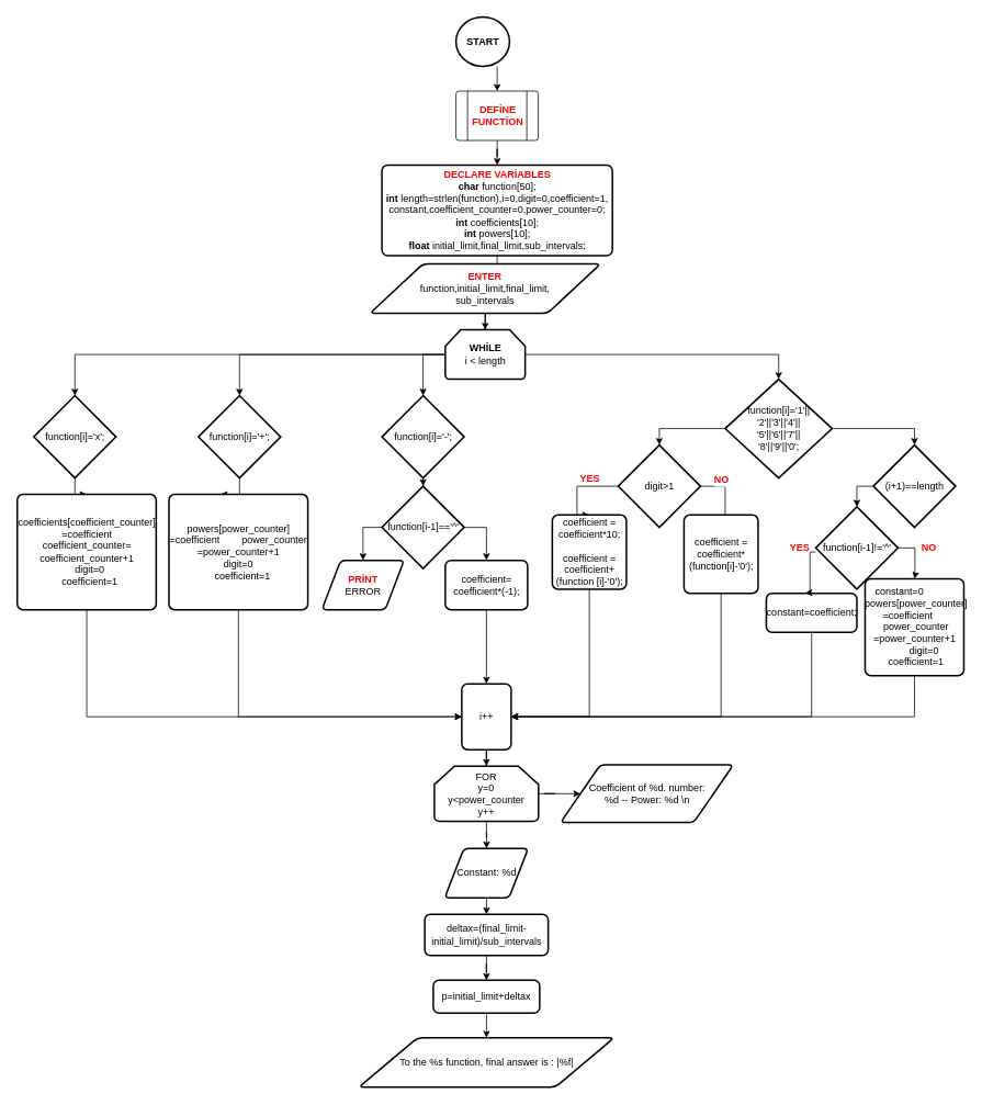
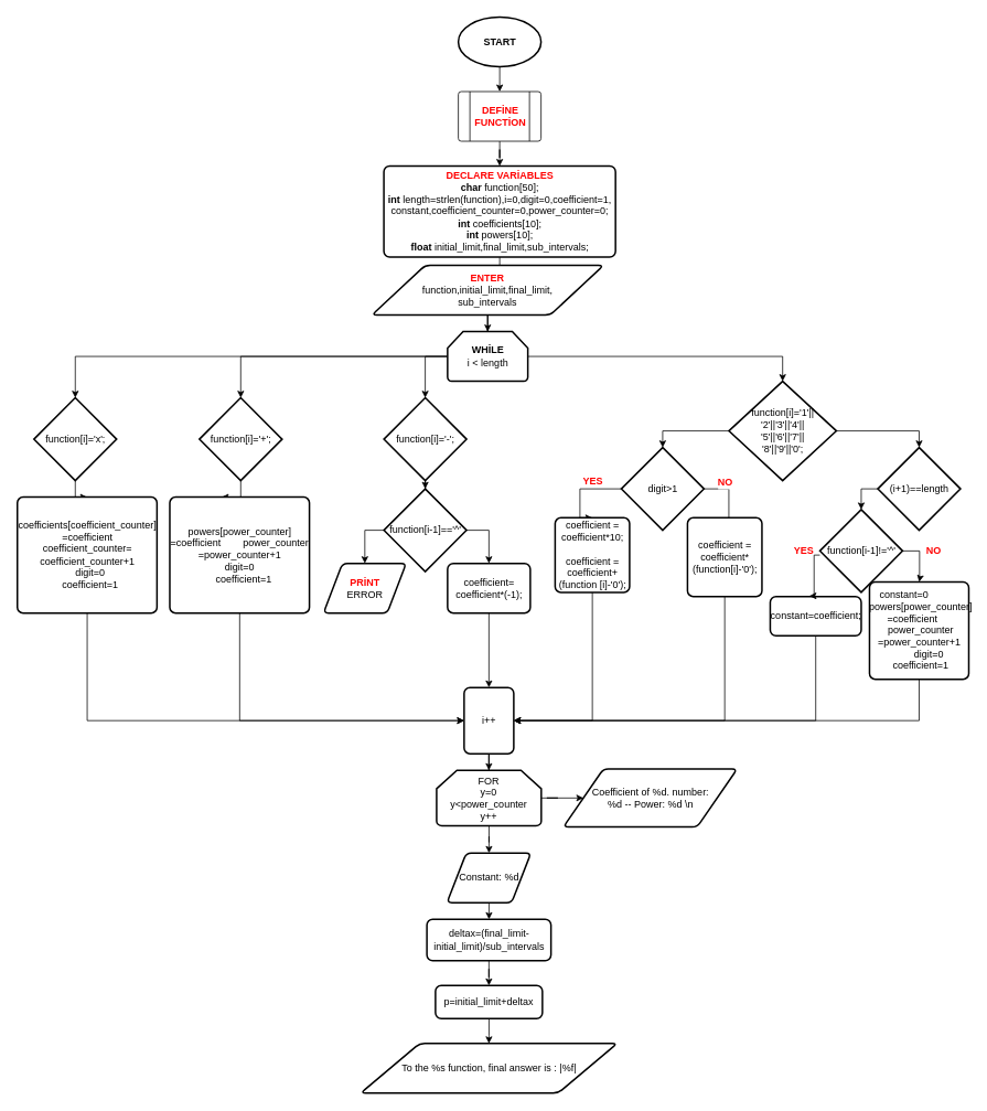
- <mxCell id="3" value="&lt;b&gt;START&lt;/b&gt;" style="strokeWidth=2;html=1;shape=mxgraph.flowchart.start_1;whiteSpace=wrap;" parent="1" vertex="1"><mxGeometry x="553.5" y="20" width="65" height="60" as="geometry" /></mxCell>
+ <mxCell id="3" value="&lt;b&gt;START&lt;/b&gt;" style="strokeWidth=2;html=1;shape=mxgraph.flowchart.start_1;whiteSpace=wrap;" parent="1" vertex="1"><mxGeometry x="553.5" y="20" width="100" height="60" as="geometry" /></mxCell>
